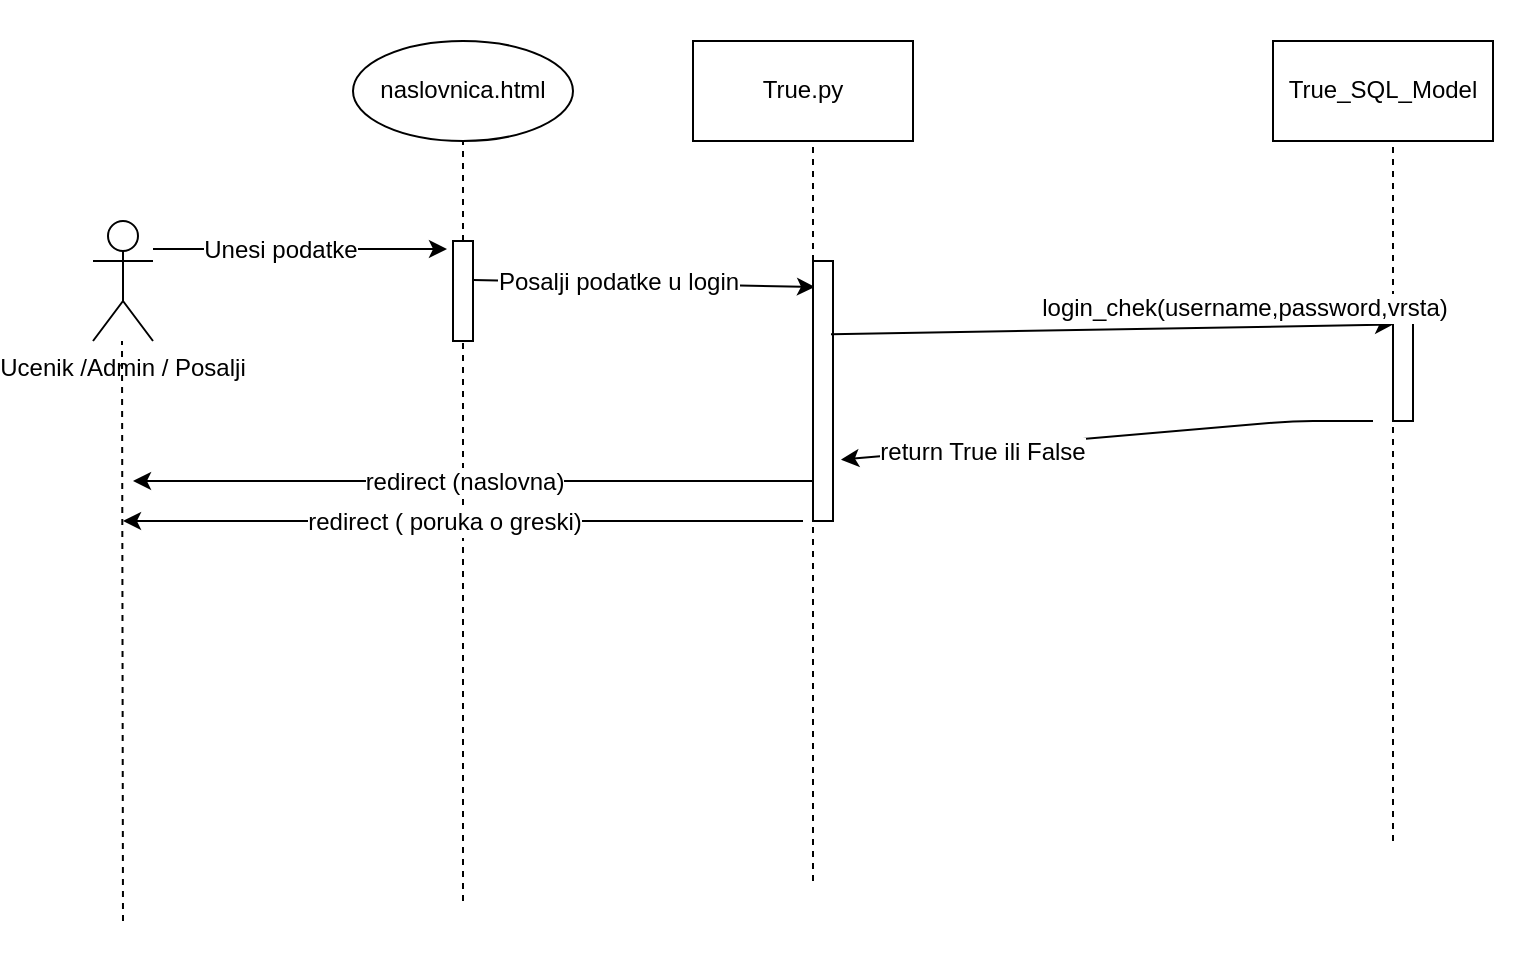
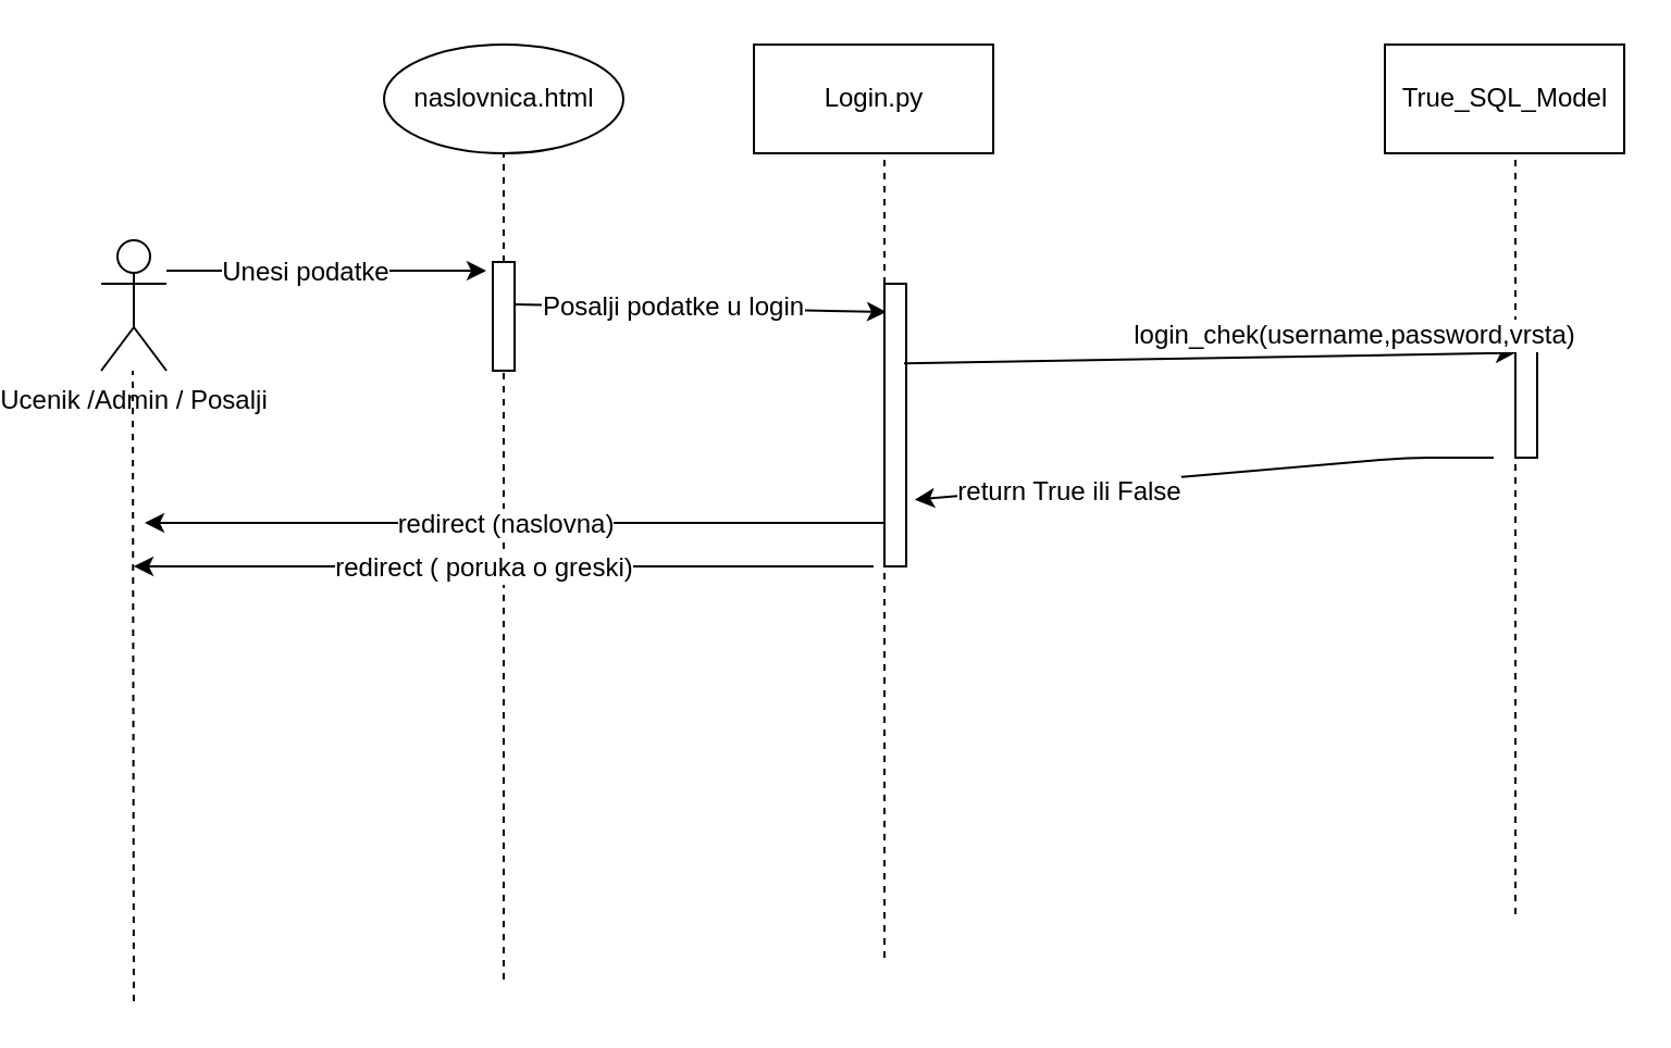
- <mxCell id="2" value="True.py" style="html=1;" vertex="1" parent="1"><mxGeometry x="320" y="20" width="110" height="50" as="geometry" /></mxCell>
+ <mxCell id="2" value="Login.py" style="html=1;" vertex="1" parent="1"><mxGeometry x="320" y="20" width="110" height="50" as="geometry" /></mxCell>
